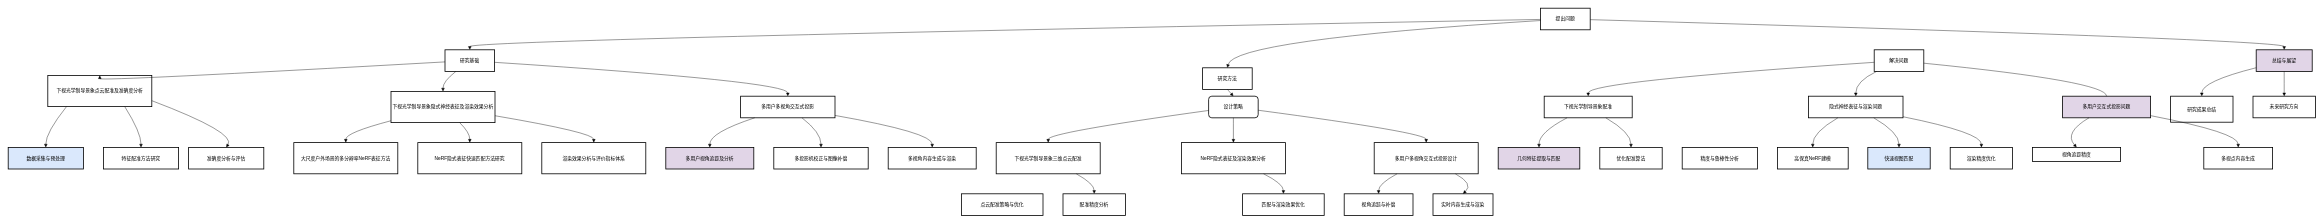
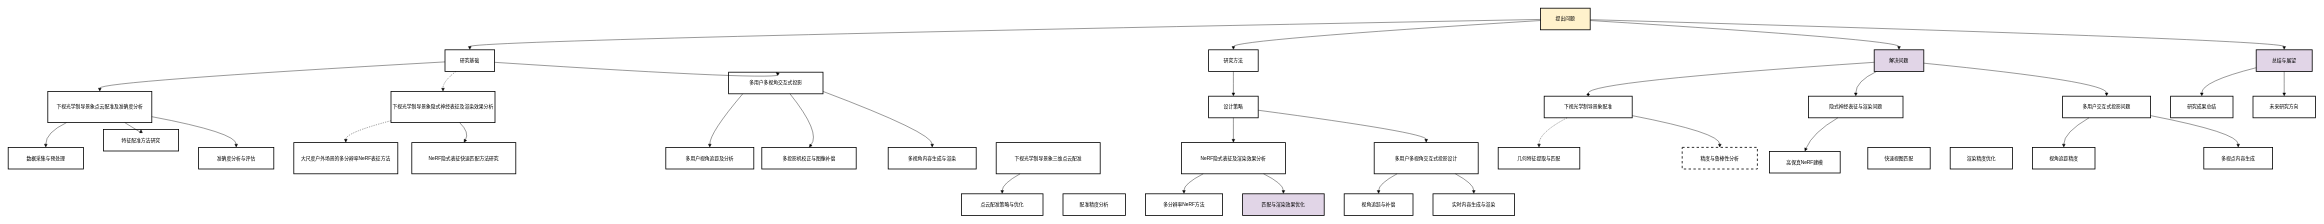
- <mxCell id="2" value="提出问题" style="whiteSpace=wrap;strokeWidth=2;" vertex="1" parent="1"><mxGeometry x="3851" y="20" width="124" height="54" as="geometry" /></mxCell>
+ <mxCell id="2" value="提出问题" style="whiteSpace=wrap;strokeWidth=2;fillColor=#fff2cc;" vertex="1" parent="1"><mxGeometry x="3851" y="20" width="124" height="54" as="geometry" /></mxCell>
+ <mxCell id="66" value="" style="curved=1;startArrow=none;endArrow=block;exitX=1;exitY=0.57;entryX=0.5;entryY=0;rounded=0;" edge="1" parent="1" source="2" target="27"><mxGeometry relative="1" as="geometry"><Array as="points"><mxPoint x="4747" y="99" /></Array></mxGeometry></mxCell>
- <mxCell id="27" value="解决问题" style="whiteSpace=wrap;strokeWidth=2;" vertex="1" parent="1"><mxGeometry x="4685" y="124" width="124" height="54" as="geometry" /></mxCell>
+ <mxCell id="27" value="解决问题" style="whiteSpace=wrap;strokeWidth=2;fillColor=#e1d5e7;" vertex="1" parent="1"><mxGeometry x="4685" y="124" width="124" height="54" as="geometry" /></mxCell>
- <mxCell id="48" value="" style="curved=1;startArrow=none;endArrow=block;exitX=0.22;exitY=1;entryX=0.5;entryY=0;rounded=0;" edge="1" parent="1" source="3" target="9"><mxGeometry relative="1" as="geometry"><Array as="points"><mxPoint x="1107" y="203" /></Array></mxGeometry></mxCell>
+ <mxCell id="48" value="" style="curved=1;startArrow=none;endArrow=block;exitX=0.22;exitY=1;entryX=0.5;entryY=0;rounded=0;dashed=1;" edge="1" parent="1" source="3" target="9"><mxGeometry relative="1" as="geometry"><Array as="points"><mxPoint x="1107" y="203" /></Array></mxGeometry></mxCell>
- <mxCell id="4" value="研究方法" style="whiteSpace=wrap;strokeWidth=2;" vertex="1" parent="1"><mxGeometry x="3006" y="169" width="124" height="54" as="geometry" /></mxCell>
+ <mxCell id="4" value="研究方法" style="whiteSpace=wrap;strokeWidth=2;" vertex="1" parent="1"><mxGeometry x="3021" y="124" width="124" height="54" as="geometry" /></mxCell>
- <mxCell id="5" value="下视光学制导景象点云配准及准确度分析" style="whiteSpace=wrap;strokeWidth=2;" vertex="1" parent="1"><mxGeometry x="119" y="188" width="260" height="78" as="geometry" /></mxCell>
+ <mxCell id="5" value="下视光学制导景象点云配准及准确度分析" style="whiteSpace=wrap;strokeWidth=2;" vertex="1" parent="1"><mxGeometry x="119" y="228" width="260" height="78" as="geometry" /></mxCell>
- <mxCell id="67" value="" style="curved=1;startArrow=none;endArrow=block;exitX=0;exitY=0.58;entryX=0.5;entryY=0;rounded=0;" edge="1" parent="1" source="27" target="28"><mxGeometry relative="1" as="geometry"><Array as="points"><mxPoint x="3970" y="203" /></Array></mxGeometry></mxCell>
+ <mxCell id="67" value="" style="curved=1;startArrow=none;endArrow=diamond;exitX=0;exitY=0.58;entryX=0.5;entryY=0;rounded=0;" edge="1" parent="1" source="27" target="28"><mxGeometry relative="1" as="geometry"><Array as="points"><mxPoint x="3970" y="203" /></Array></mxGeometry></mxCell>
- <mxCell id="69" value="" style="curved=1;startArrow=none;endArrow=none;exitX=1;exitY=0.62;entryX=0.5;entryY=0;rounded=0;" edge="1" parent="1" source="27" target="30"><mxGeometry relative="1" as="geometry"><Array as="points"><mxPoint x="5266" y="203" /></Array></mxGeometry></mxCell>
+ <mxCell id="69" value="" style="curved=1;startArrow=none;endArrow=block;exitX=1;exitY=0.62;entryX=0.5;entryY=0;rounded=0;" edge="1" parent="1" source="27" target="30"><mxGeometry relative="1" as="geometry"><Array as="points"><mxPoint x="5266" y="203" /></Array></mxGeometry></mxCell>
- <mxCell id="13" value="多用户多视角交互式投影" style="whiteSpace=wrap;strokeWidth=2;" vertex="1" parent="1"><mxGeometry x="1851" y="240" width="236" height="54" as="geometry" /></mxCell>
+ <mxCell id="13" value="多用户多视角交互式投影" style="whiteSpace=wrap;strokeWidth=2;" vertex="1" parent="1"><mxGeometry x="1821" y="180" width="236" height="54" as="geometry" /></mxCell>
- <mxCell id="17" value="设计策略" style="whiteSpace=wrap;strokeWidth=2;rounded=1;" vertex="1" parent="1"><mxGeometry x="3021" y="240" width="124" height="54" as="geometry" /></mxCell>
+ <mxCell id="17" value="设计策略" style="whiteSpace=wrap;strokeWidth=2;" vertex="1" parent="1"><mxGeometry x="3021" y="240" width="124" height="54" as="geometry" /></mxCell>
- <mxCell id="30" value="多用户交互式投影问题" style="whiteSpace=wrap;strokeWidth=2;fillColor=#e1d5e7;" vertex="1" parent="1"><mxGeometry x="5156" y="240" width="220" height="54" as="geometry" /></mxCell>
+ <mxCell id="30" value="多用户交互式投影问题" style="whiteSpace=wrap;strokeWidth=2;" vertex="1" parent="1"><mxGeometry x="5156" y="240" width="220" height="54" as="geometry" /></mxCell>
- <mxCell id="40" value="研究成果总结" style="whiteSpace=wrap;strokeWidth=2;" vertex="1" parent="1"><mxGeometry x="5426" y="240" width="156" height="65" as="geometry" /></mxCell>
+ <mxCell id="40" value="研究成果总结" style="whiteSpace=wrap;strokeWidth=2;" vertex="1" parent="1"><mxGeometry x="5426" y="240" width="156" height="54" as="geometry" /></mxCell>
- <mxCell id="49" value="" style="curved=1;startArrow=none;endArrow=block;exitX=0;exitY=0.94;entryX=0.5;entryY=0;rounded=0;" edge="1" parent="1" source="9" target="10"><mxGeometry relative="1" as="geometry"><Array as="points"><mxPoint x="864" y="331" /></Array></mxGeometry></mxCell>
+ <mxCell id="49" value="" style="curved=1;startArrow=none;endArrow=block;exitX=0;exitY=0.94;entryX=0.5;entryY=0;rounded=0;dashed=1;" edge="1" parent="1" source="9" target="10"><mxGeometry relative="1" as="geometry"><Array as="points"><mxPoint x="864" y="331" /></Array></mxGeometry></mxCell>
- <mxCell id="70" value="" style="curved=1;startArrow=none;endArrow=block;exitX=0.26;exitY=1;entryX=0.5;entryY=0;rounded=0;" edge="1" parent="1" source="28" target="31"><mxGeometry relative="1" as="geometry"><Array as="points"><mxPoint x="3847" y="331" /></Array></mxGeometry></mxCell>
+ <mxCell id="70" value="" style="curved=1;startArrow=none;endArrow=block;exitX=0.26;exitY=1;entryX=0.5;entryY=0;rounded=0;dashed=1;" edge="1" parent="1" source="28" target="31"><mxGeometry relative="1" as="geometry"><Array as="points"><mxPoint x="3847" y="331" /></Array></mxGeometry></mxCell>
- <mxCell id="51" value="" style="curved=1;startArrow=none;endArrow=block;exitX=1;exitY=0.78;entryX=0.5;entryY=0;rounded=0;" edge="1" parent="1" source="9" target="12"><mxGeometry relative="1" as="geometry"><Array as="points"><mxPoint x="1484" y="331" /></Array></mxGeometry></mxCell>
- <mxCell id="57" value="" style="curved=1;startArrow=none;endArrow=block;exitX=0;exitY=0.66;entryX=0.5;entryY=0;rounded=0;" edge="1" parent="1" source="17" target="18"><mxGeometry relative="1" as="geometry"><Array as="points"><mxPoint x="2620" y="331" /></Array></mxGeometry></mxCell>
+ <mxCell id="72" value="" style="curved=1;startArrow=none;endArrow=block;exitX=1;exitY=0.9;entryX=0.5;entryY=0;rounded=0;" edge="1" parent="1" source="28" target="33"><mxGeometry relative="1" as="geometry"><Array as="points"><mxPoint x="4299" y="331" /></Array></mxGeometry></mxCell>
- <mxCell id="71" value="" style="curved=1;startArrow=none;endArrow=block;exitX=0.7;exitY=1;entryX=0.5;entryY=0;rounded=0;" edge="1" parent="1" source="28" target="32"><mxGeometry relative="1" as="geometry"><Array as="points"><mxPoint x="4077" y="331" /></Array></mxGeometry></mxCell>
- <mxCell id="74" value="" style="curved=1;startArrow=none;endArrow=block;exitX=0.69;exitY=1;entryX=0.5;entryY=0;rounded=0;" edge="1" parent="1" source="29" target="35"><mxGeometry relative="1" as="geometry"><Array as="points"><mxPoint x="4747" y="331" /></Array></mxGeometry></mxCell>
- <mxCell id="75" value="" style="curved=1;startArrow=none;endArrow=block;exitX=1;exitY=0.95;entryX=0.5;entryY=0;rounded=0;" edge="1" parent="1" source="29" target="36"><mxGeometry relative="1" as="geometry"><Array as="points"><mxPoint x="4953" y="331" /></Array></mxGeometry></mxCell>
- <mxCell id="37" value="视角追踪精度" style="whiteSpace=wrap;strokeWidth=2;" vertex="1" parent="1"><mxGeometry x="5081" y="368" width="220" height="35" as="geometry" /></mxCell>
+ <mxCell id="37" value="视角追踪精度" style="whiteSpace=wrap;strokeWidth=2;" vertex="1" parent="1"><mxGeometry x="5081" y="368" width="156" height="54" as="geometry" /></mxCell>
- <mxCell id="6" value="数据采集与预处理" style="whiteSpace=wrap;strokeWidth=2;fillColor=#dae8fc;" vertex="1" parent="1"><mxGeometry x="20" y="368" width="188" height="54" as="geometry" /></mxCell>
+ <mxCell id="6" value="数据采集与预处理" style="whiteSpace=wrap;strokeWidth=2;" vertex="1" parent="1"><mxGeometry x="20" y="368" width="188" height="54" as="geometry" /></mxCell>
- <mxCell id="7" value="特征配准方法研究" style="whiteSpace=wrap;strokeWidth=2;" vertex="1" parent="1"><mxGeometry x="258" y="368" width="188" height="54" as="geometry" /></mxCell>
+ <mxCell id="7" value="特征配准方法研究" style="whiteSpace=wrap;strokeWidth=2;" vertex="1" parent="1"><mxGeometry x="258" y="323" width="188" height="54" as="geometry" /></mxCell>
- <mxCell id="8" value="准确度分析与评估" style="whiteSpace=wrap;strokeWidth=2;" vertex="1" parent="1"><mxGeometry x="471" y="368" width="188" height="54" as="geometry" /></mxCell>
+ <mxCell id="8" value="准确度分析与评估" style="whiteSpace=wrap;strokeWidth=2;" vertex="1" parent="1"><mxGeometry x="496" y="368" width="188" height="54" as="geometry" /></mxCell>
- <mxCell id="11" value="NeRF隐式表征快速匹配方法研究" style="whiteSpace=wrap;strokeWidth=2;" vertex="1" parent="1"><mxGeometry x="1044" y="356" width="260" height="78" as="geometry" /></mxCell>
+ <mxCell id="11" value="NeRF隐式表征快速匹配方法研究" style="whiteSpace=wrap;strokeWidth=2;" vertex="1" parent="1"><mxGeometry x="1029" y="356" width="260" height="78" as="geometry" /></mxCell>
- <mxCell id="12" value="渲染效果分析与评价指标体系" style="whiteSpace=wrap;strokeWidth=2;" vertex="1" parent="1"><mxGeometry x="1354" y="356" width="260" height="78" as="geometry" /></mxCell>
- <mxCell id="14" value="多用户视角追踪及分析" style="whiteSpace=wrap;strokeWidth=2;fillColor=#e1d5e7;" vertex="1" parent="1"><mxGeometry x="1664" y="368" width="220" height="54" as="geometry" /></mxCell>
+ <mxCell id="14" value="多用户视角追踪及分析" style="whiteSpace=wrap;strokeWidth=2;" vertex="1" parent="1"><mxGeometry x="1664" y="368" width="220" height="54" as="geometry" /></mxCell>
- <mxCell id="15" value="多投影机校正与图像补偿" style="whiteSpace=wrap;strokeWidth=2;" vertex="1" parent="1"><mxGeometry x="1934" y="368" width="236" height="54" as="geometry" /></mxCell>
+ <mxCell id="15" value="多投影机校正与图像补偿" style="whiteSpace=wrap;strokeWidth=2;" vertex="1" parent="1"><mxGeometry x="1904" y="368" width="236" height="54" as="geometry" /></mxCell>
- <mxCell id="31" value="几何特征提取与匹配" style="whiteSpace=wrap;strokeWidth=2;fillColor=#e1d5e7;" vertex="1" parent="1"><mxGeometry x="3745" y="368" width="204" height="54" as="geometry" /></mxCell>
+ <mxCell id="31" value="几何特征提取与匹配" style="whiteSpace=wrap;strokeWidth=2;" vertex="1" parent="1"><mxGeometry x="3745" y="368" width="204" height="54" as="geometry" /></mxCell>
- <mxCell id="32" value="优化配准算法" style="whiteSpace=wrap;strokeWidth=2;" vertex="1" parent="1"><mxGeometry x="3999" y="368" width="156" height="54" as="geometry" /></mxCell>
- <mxCell id="33" value="精度与鲁棒性分析" style="whiteSpace=wrap;strokeWidth=2;" vertex="1" parent="1"><mxGeometry x="4205" y="368" width="188" height="54" as="geometry" /></mxCell>
+ <mxCell id="33" value="精度与鲁棒性分析" style="whiteSpace=wrap;strokeWidth=2;dashed=1;" vertex="1" parent="1"><mxGeometry x="4205" y="368" width="188" height="54" as="geometry" /></mxCell>
- <mxCell id="34" value="高保真NeRF建模" style="whiteSpace=wrap;strokeWidth=2;" vertex="1" parent="1"><mxGeometry x="4443" y="368" width="177" height="54" as="geometry" /></mxCell>
+ <mxCell id="34" value="高保真NeRF建模" style="whiteSpace=wrap;strokeWidth=2;" vertex="1" parent="1"><mxGeometry x="4423" y="378" width="177" height="54" as="geometry" /></mxCell>
- <mxCell id="35" value="快速视图匹配" style="whiteSpace=wrap;strokeWidth=2;fillColor=#dae8fc;" vertex="1" parent="1"><mxGeometry x="4669" y="368" width="156" height="54" as="geometry" /></mxCell>
+ <mxCell id="35" value="快速视图匹配" style="whiteSpace=wrap;strokeWidth=2;" vertex="1" parent="1"><mxGeometry x="4669" y="368" width="156" height="54" as="geometry" /></mxCell>
+ <mxCell id="60" value="" style="curved=1;startArrow=none;endArrow=block;exitX=0.23;exitY=1;entryX=0.5;entryY=0;rounded=0;" edge="1" parent="1" source="18" target="21"><mxGeometry relative="1" as="geometry"><Array as="points"><mxPoint x="2505" y="459" /></Array></mxGeometry></mxCell>
- <mxCell id="61" value="" style="curved=1;startArrow=none;endArrow=block;exitX=0.77;exitY=1;entryX=0.5;entryY=0;rounded=0;" edge="1" parent="1" source="18" target="22"><mxGeometry relative="1" as="geometry"><Array as="points"><mxPoint x="2735" y="459" /></Array></mxGeometry></mxCell>
+ <mxCell id="62" value="" style="curved=1;startArrow=none;endArrow=block;exitX=0.21;exitY=1;entryX=0.5;entryY=0;rounded=0;" edge="1" parent="1" source="19" target="23"><mxGeometry relative="1" as="geometry"><Array as="points"><mxPoint x="2959" y="459" /></Array></mxGeometry></mxCell>
+ <mxCell id="23" value="多分辨率NeRF方法" style="whiteSpace=wrap;strokeWidth=2;" vertex="1" parent="1"><mxGeometry x="2863" y="484" width="193" height="54" as="geometry" /></mxCell>
- <mxCell id="24" value="匹配与渲染效果优化" style="whiteSpace=wrap;strokeWidth=2;" vertex="1" parent="1"><mxGeometry x="3106" y="484" width="204" height="54" as="geometry" /></mxCell>
+ <mxCell id="24" value="匹配与渲染效果优化" style="whiteSpace=wrap;strokeWidth=2;fillColor=#e1d5e7;" vertex="1" parent="1"><mxGeometry x="3106" y="484" width="204" height="54" as="geometry" /></mxCell>
- <mxCell id="26" value="实时内容生成与渲染" style="whiteSpace=wrap;strokeWidth=2;" vertex="1" parent="1"><mxGeometry x="3582" y="484" width="150" height="54" as="geometry" /></mxCell>
+ <mxCell id="26" value="实时内容生成与渲染" style="whiteSpace=wrap;strokeWidth=2;" vertex="1" parent="1"><mxGeometry x="3582" y="484" width="204" height="54" as="geometry" /></mxCell>
